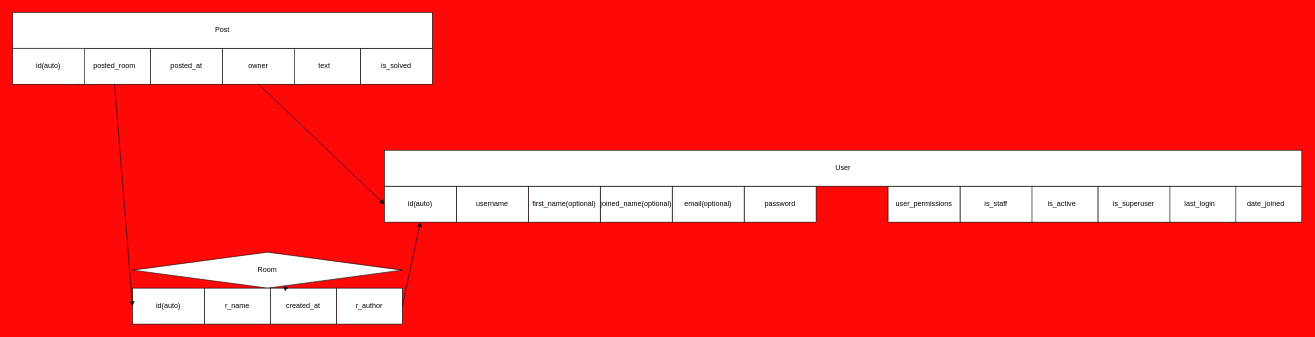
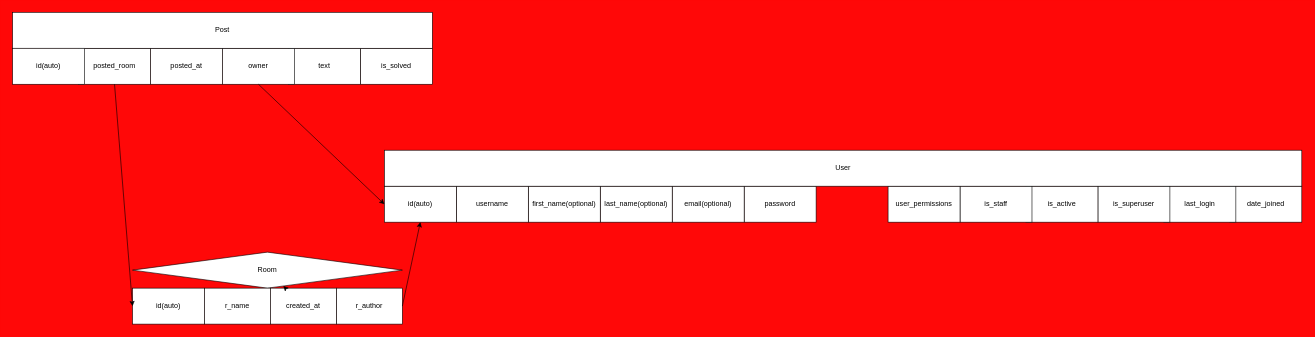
- <mxCell id="31" value="joined_name(optional)" style="rounded=0;whiteSpace=wrap;html=1;" vertex="1" parent="22"><mxGeometry x="240" y="60" width="120" height="60" as="geometry" /></mxCell>
+ <mxCell id="31" value="last_name(optional)" style="rounded=0;whiteSpace=wrap;html=1;" vertex="1" parent="22"><mxGeometry x="240" y="60" width="120" height="60" as="geometry" /></mxCell>
